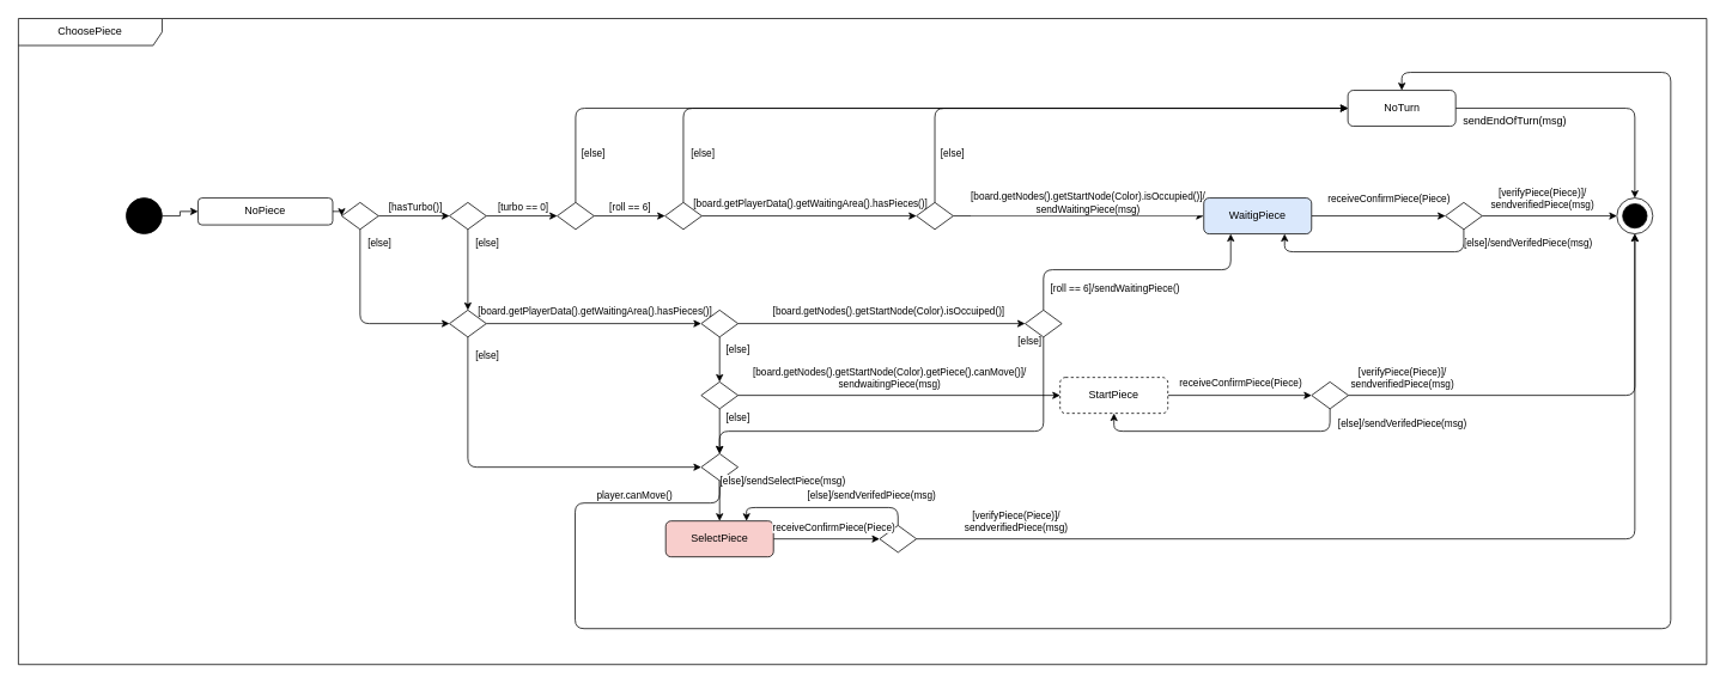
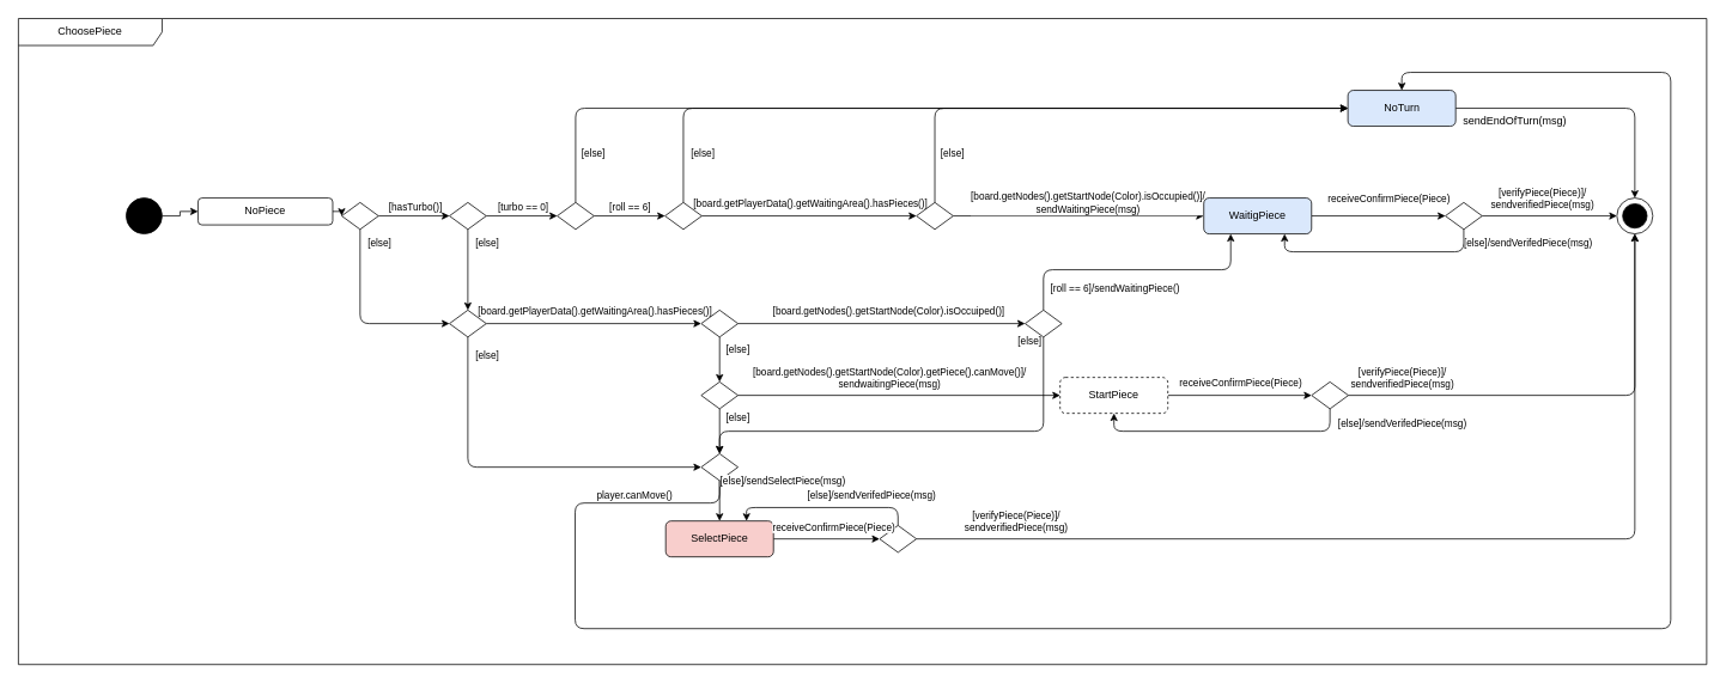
- <mxCell id="43" value="NoTurn" style="rounded=1;whiteSpace=wrap;html=1;" vertex="1" parent="2"><mxGeometry x="1480.5" y="80" width="120" height="40" as="geometry" /></mxCell>
+ <mxCell id="43" value="NoTurn" style="rounded=1;whiteSpace=wrap;html=1;fillColor=#dae8fc;" vertex="1" parent="2"><mxGeometry x="1480.5" y="80" width="120" height="40" as="geometry" /></mxCell>
